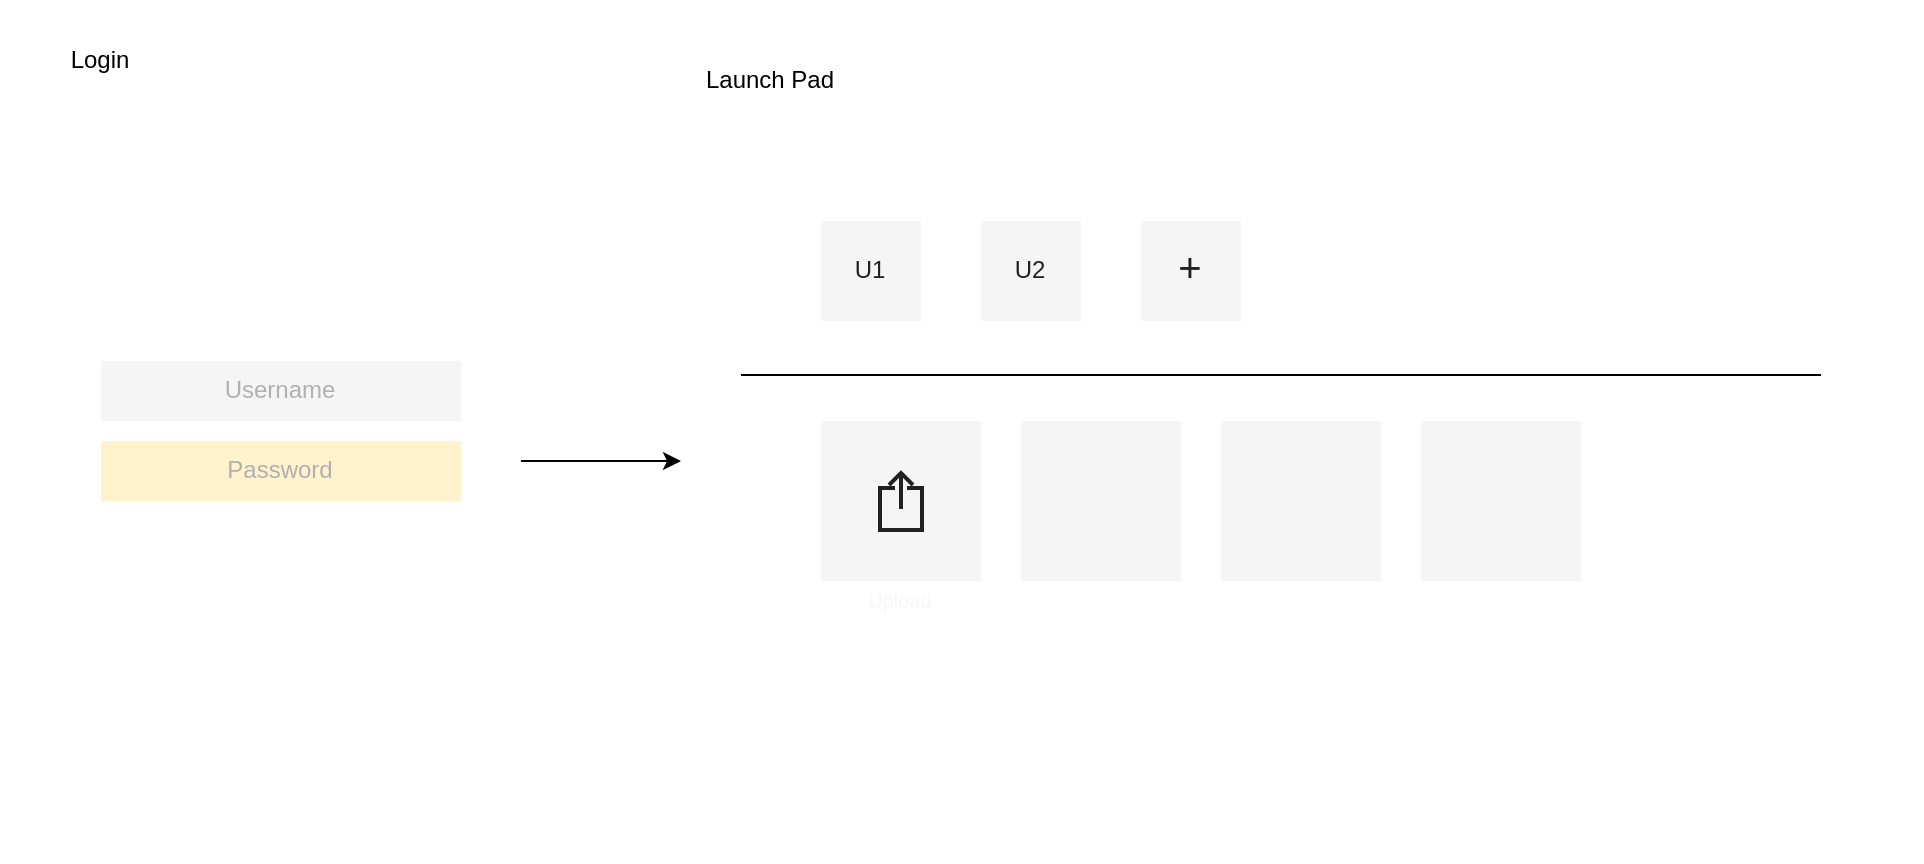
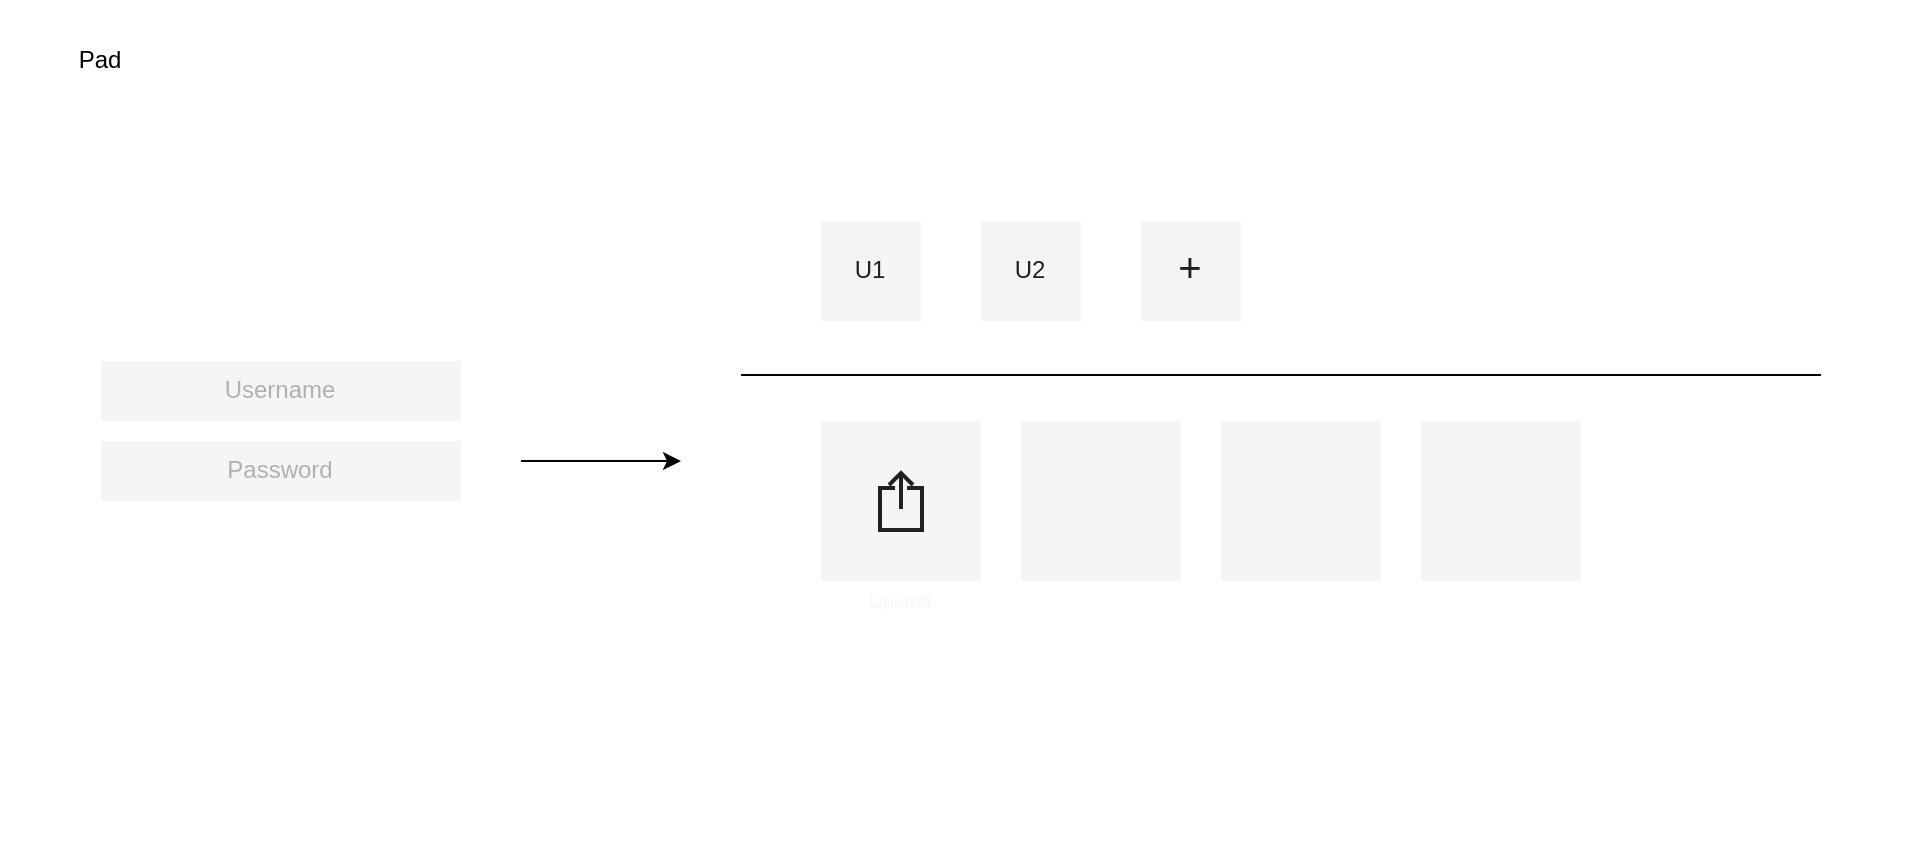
- <mxCell id="6" value="Login" style="text;html=1;strokeColor=none;fillColor=none;align=center;verticalAlign=middle;whiteSpace=wrap;rounded=0;" vertex="1" parent="1"><mxGeometry x="30" y="20" width="40" height="20" as="geometry" /></mxCell>
+ <mxCell id="6" value="Pad" style="text;html=1;strokeColor=none;fillColor=none;align=center;verticalAlign=middle;whiteSpace=wrap;rounded=0;" vertex="1" parent="1"><mxGeometry x="30" y="20" width="40" height="20" as="geometry" /></mxCell>
- <mxCell id="16" value="Launch Pad" style="text;html=1;strokeColor=none;fillColor=none;align=center;verticalAlign=middle;whiteSpace=wrap;rounded=0;" vertex="1" parent="1"><mxGeometry x="340" y="30" width="90" height="20" as="geometry" /></mxCell>
- <mxCell id="13" value="&lt;div style=&quot;text-align: left&quot;&gt;&lt;font color=&quot;#b0b0b0&quot;&gt;Password&lt;/font&gt;&lt;/div&gt;" style="rounded=0;whiteSpace=wrap;html=1;fillColor=#fff2cc;strokeColor=none;fontColor=#333333;" vertex="1" parent="1"><mxGeometry x="50" y="220" width="180" height="30" as="geometry" /></mxCell>
+ <mxCell id="13" value="&lt;div style=&quot;text-align: left&quot;&gt;&lt;font color=&quot;#b0b0b0&quot;&gt;Password&lt;/font&gt;&lt;/div&gt;" style="rounded=0;whiteSpace=wrap;html=1;fillColor=#f5f5f5;strokeColor=none;fontColor=#333333;" vertex="1" parent="1"><mxGeometry x="50" y="220" width="180" height="30" as="geometry" /></mxCell>
